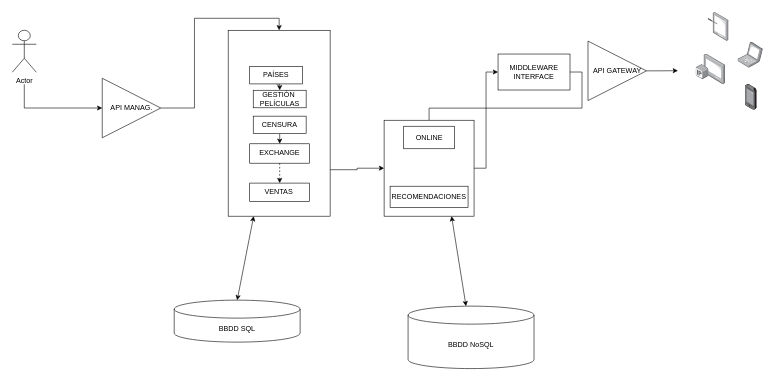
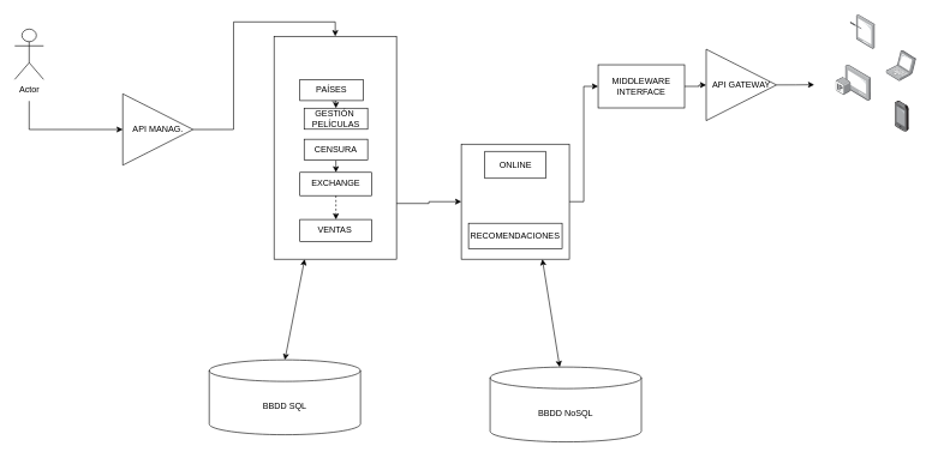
- <mxCell id="12" value="Actor" style="shape=umlActor;verticalLabelPosition=bottom;verticalAlign=top;html=1;outlineConnect=0;" vertex="1" parent="1"><mxGeometry x="20" y="50" width="40" height="70" as="geometry" /></mxCell>
+ <mxCell id="12" value="Actor" style="shape=umlActor;verticalLabelPosition=bottom;verticalAlign=top;html=1;outlineConnect=0;" vertex="1" parent="1"><mxGeometry x="20" y="40" width="40" height="70" as="geometry" /></mxCell>
- <mxCell id="15" style="edgeStyle=orthogonalEdgeStyle;rounded=0;orthogonalLoop=1;jettySize=auto;html=1;exitX=1;exitY=0.5;exitDx=0;exitDy=0;" edge="1" parent="1" source="16" target="22"><mxGeometry relative="1" as="geometry" /></mxCell>
+ <mxCell id="15" style="edgeStyle=orthogonalEdgeStyle;rounded=0;orthogonalLoop=1;jettySize=auto;html=1;exitX=1;exitY=0.5;exitDx=0;exitDy=0;" edge="1" parent="1" source="16" target="8"><mxGeometry relative="1" as="geometry" /></mxCell>
- <mxCell id="13" value="BBDD SQL" style="shape=cylinder3;whiteSpace=wrap;html=1;boundedLbl=1;backgroundOutline=1;size=15;" vertex="1" parent="1"><mxGeometry x="290" y="500" width="210" height="70" as="geometry" /></mxCell>
+ <mxCell id="13" value="BBDD SQL" style="shape=cylinder3;whiteSpace=wrap;html=1;boundedLbl=1;backgroundOutline=1;size=15;" vertex="1" parent="1"><mxGeometry x="290" y="500" width="210" height="104.14" as="geometry" /></mxCell>
